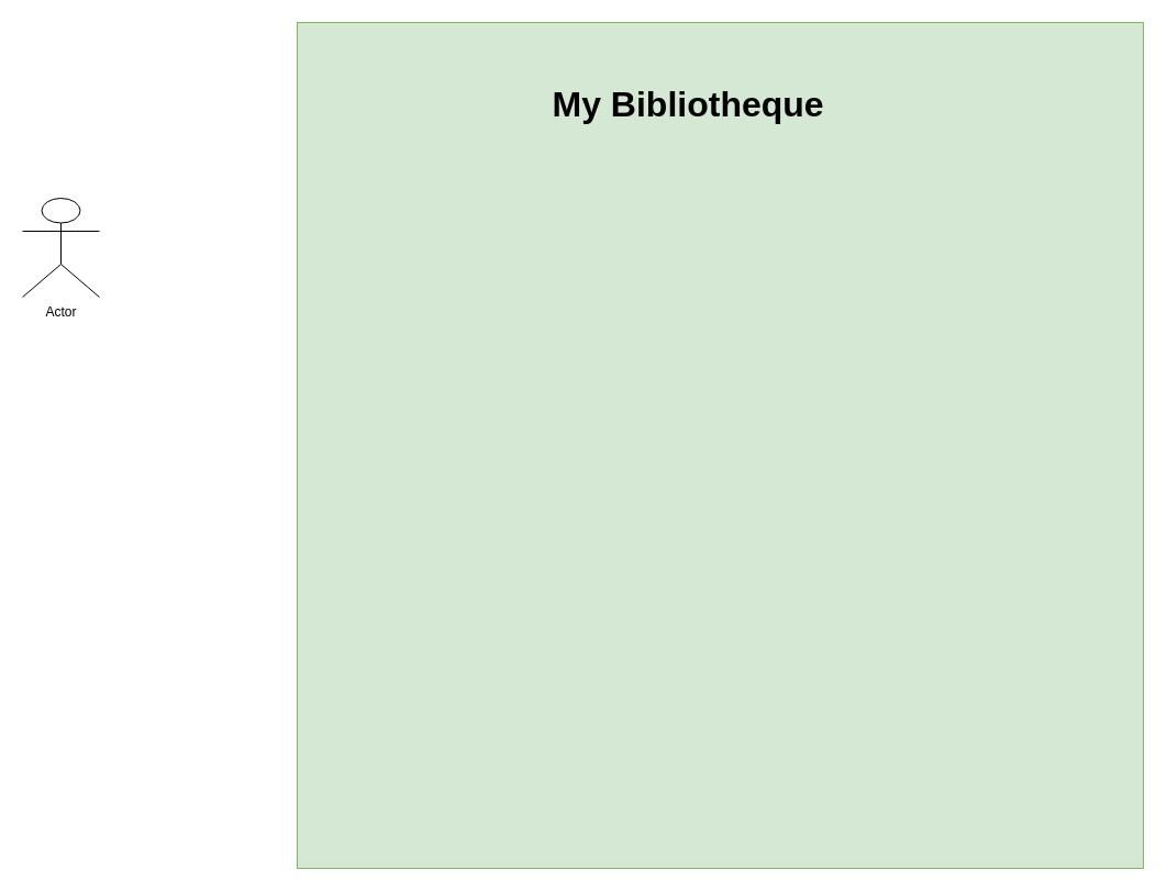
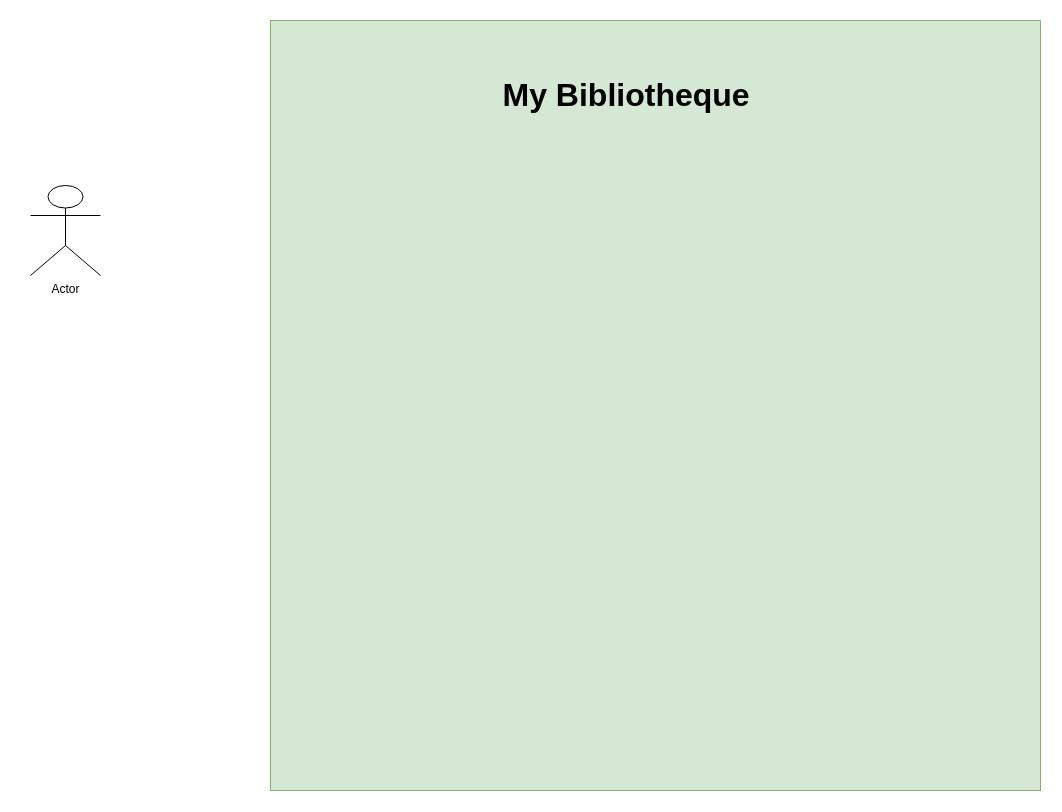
- <mxCell id="4" value="Actor" style="shape=umlActor;verticalLabelPosition=bottom;verticalAlign=top;html=1;outlineConnect=0;" vertex="1" parent="1"><mxGeometry x="20" y="180" width="70" height="90" as="geometry" /></mxCell>
+ <mxCell id="4" value="Actor" style="shape=umlActor;verticalLabelPosition=bottom;verticalAlign=top;html=1;outlineConnect=0;" vertex="1" parent="1"><mxGeometry x="30" y="185" width="70" height="90" as="geometry" /></mxCell>
